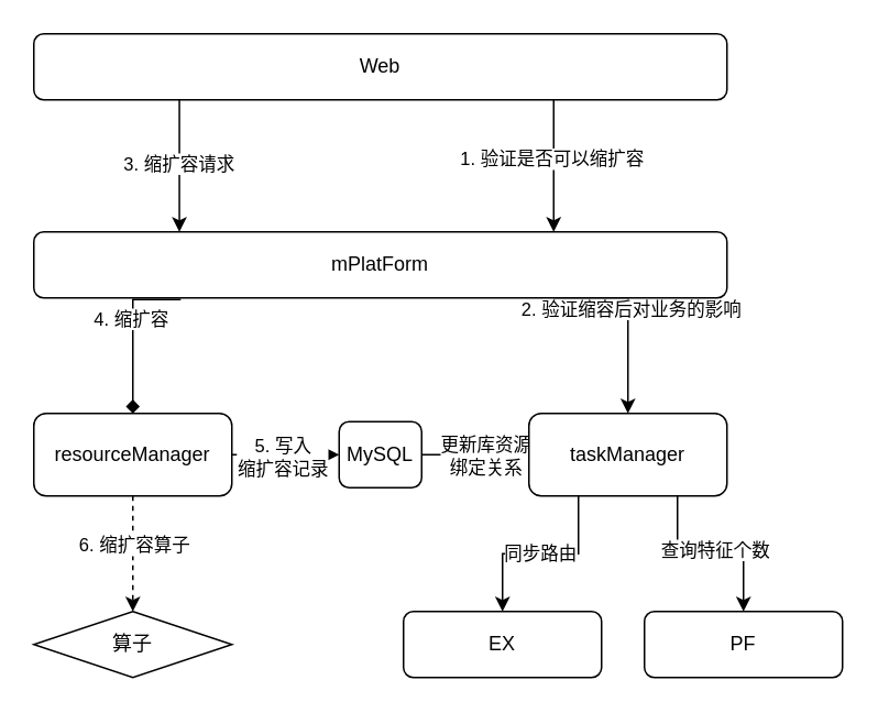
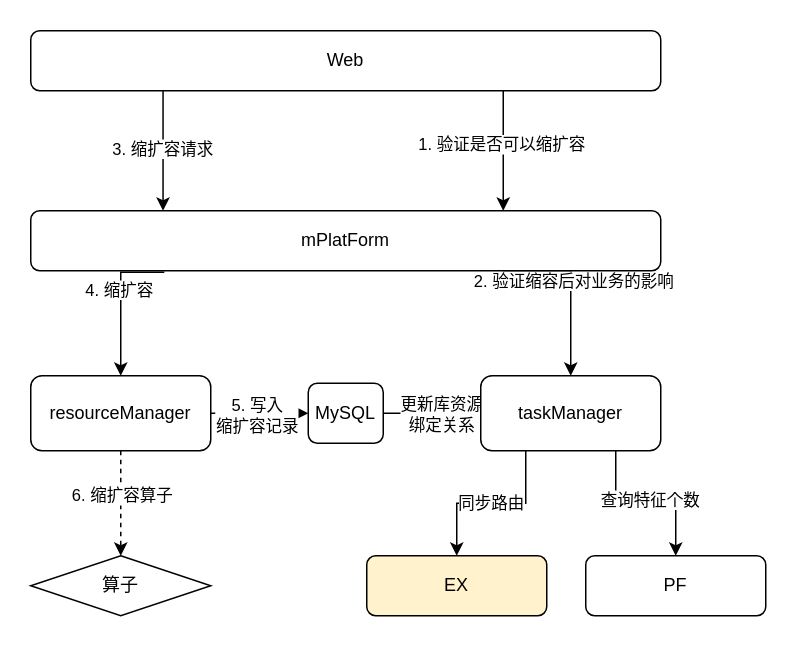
- <mxCell id="9" style="edgeStyle=orthogonalEdgeStyle;rounded=0;orthogonalLoop=1;jettySize=auto;html=1;exitX=0.212;exitY=1.025;exitDx=0;exitDy=0;entryX=0.5;entryY=0;entryDx=0;entryDy=0;exitPerimeter=0;endArrow=diamond;" edge="1" parent="1" source="11" target="16"><mxGeometry relative="1" as="geometry"><Array as="points"><mxPoint x="80" y="181" /></Array></mxGeometry></mxCell>
+ <mxCell id="9" style="edgeStyle=orthogonalEdgeStyle;rounded=0;orthogonalLoop=1;jettySize=auto;html=1;exitX=0.212;exitY=1.025;exitDx=0;exitDy=0;entryX=0.5;entryY=0;entryDx=0;entryDy=0;exitPerimeter=0;" edge="1" parent="1" source="11" target="16"><mxGeometry relative="1" as="geometry"><Array as="points"><mxPoint x="80" y="181" /></Array></mxGeometry></mxCell>
- <mxCell id="25" value="EX" style="rounded=1;whiteSpace=wrap;html=1;" vertex="1" parent="1"><mxGeometry x="244" y="370" width="120" height="40" as="geometry" /></mxCell>
+ <mxCell id="25" value="EX" style="rounded=1;whiteSpace=wrap;html=1;fillColor=#fff2cc;" vertex="1" parent="1"><mxGeometry x="244" y="370" width="120" height="40" as="geometry" /></mxCell>
